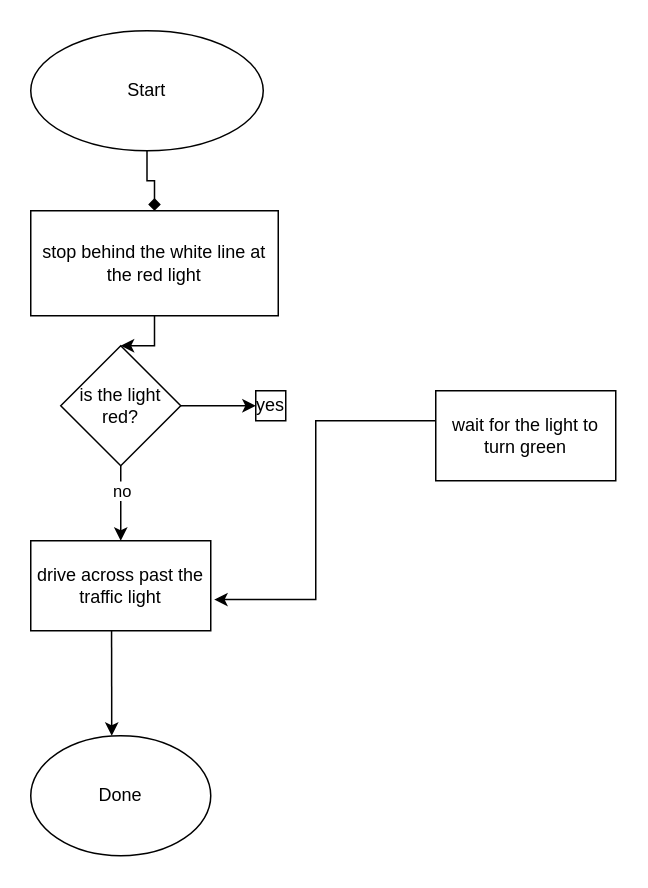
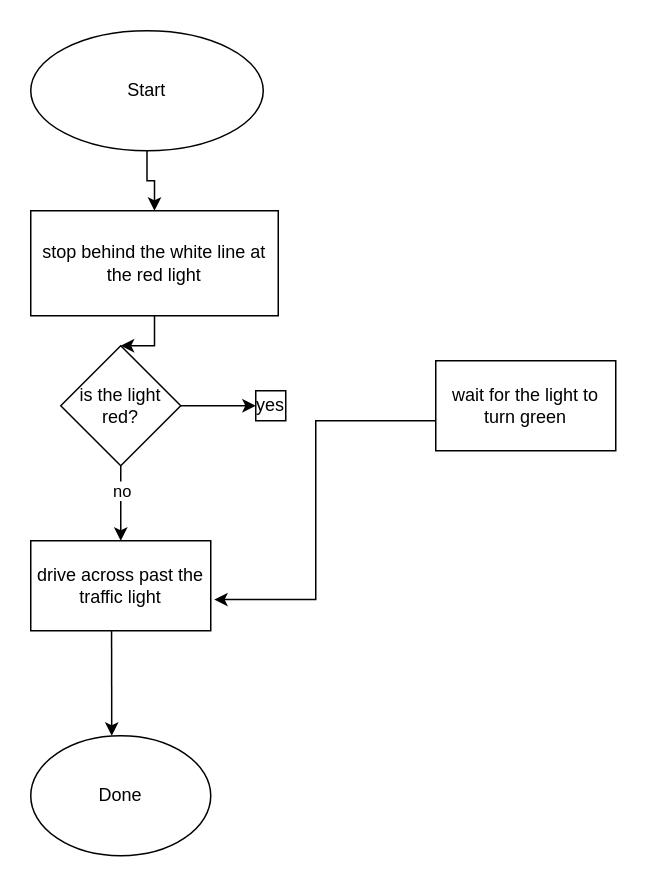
- <mxCell id="2" style="edgeStyle=orthogonalEdgeStyle;rounded=0;orthogonalLoop=1;jettySize=auto;html=1;entryX=0.5;entryY=0;entryDx=0;entryDy=0;endArrow=diamond;" edge="1" parent="1" source="3" target="5"><mxGeometry relative="1" as="geometry"><Array as="points" /></mxGeometry></mxCell>
+ <mxCell id="2" style="edgeStyle=orthogonalEdgeStyle;rounded=0;orthogonalLoop=1;jettySize=auto;html=1;entryX=0.5;entryY=0;entryDx=0;entryDy=0;" edge="1" parent="1" source="3" target="5"><mxGeometry relative="1" as="geometry"><Array as="points" /></mxGeometry></mxCell>
- <mxCell id="11" value="wait for the light to turn green" style="rounded=0;whiteSpace=wrap;html=1;" vertex="1" parent="1"><mxGeometry x="290" y="260" width="120" height="60" as="geometry" /></mxCell>
+ <mxCell id="11" value="wait for the light to turn green" style="rounded=0;whiteSpace=wrap;html=1;" vertex="1" parent="1"><mxGeometry x="290" y="240" width="120" height="60" as="geometry" /></mxCell>
